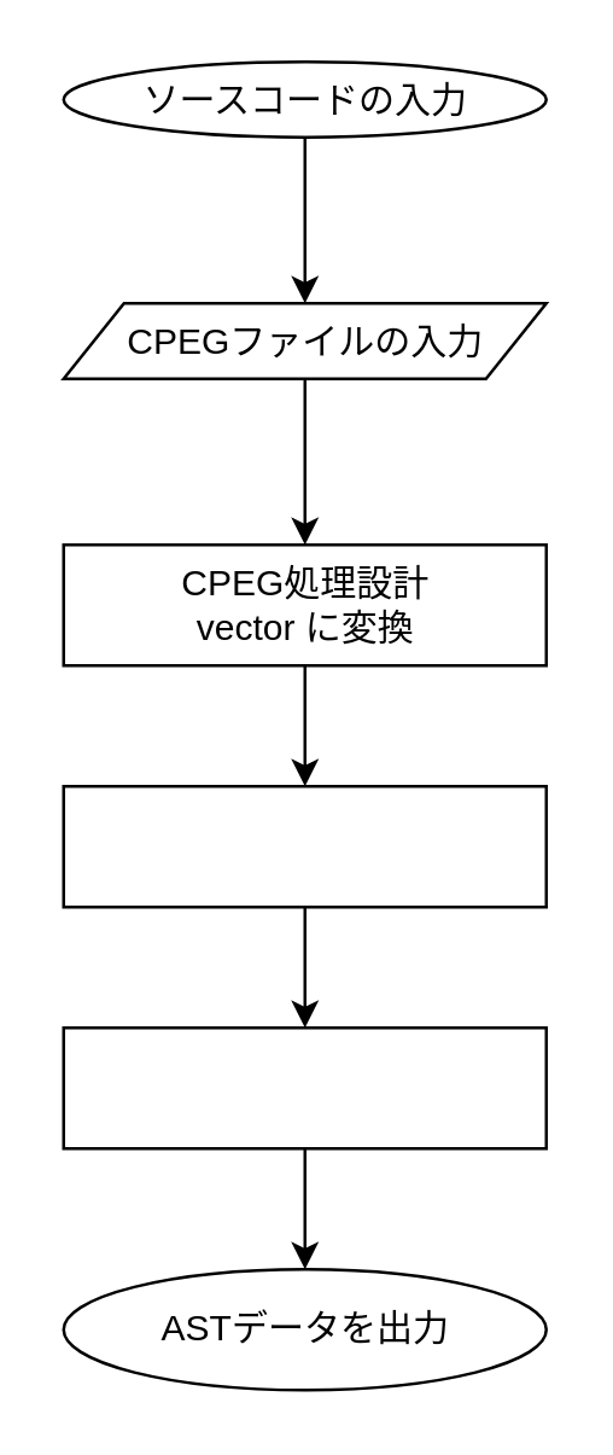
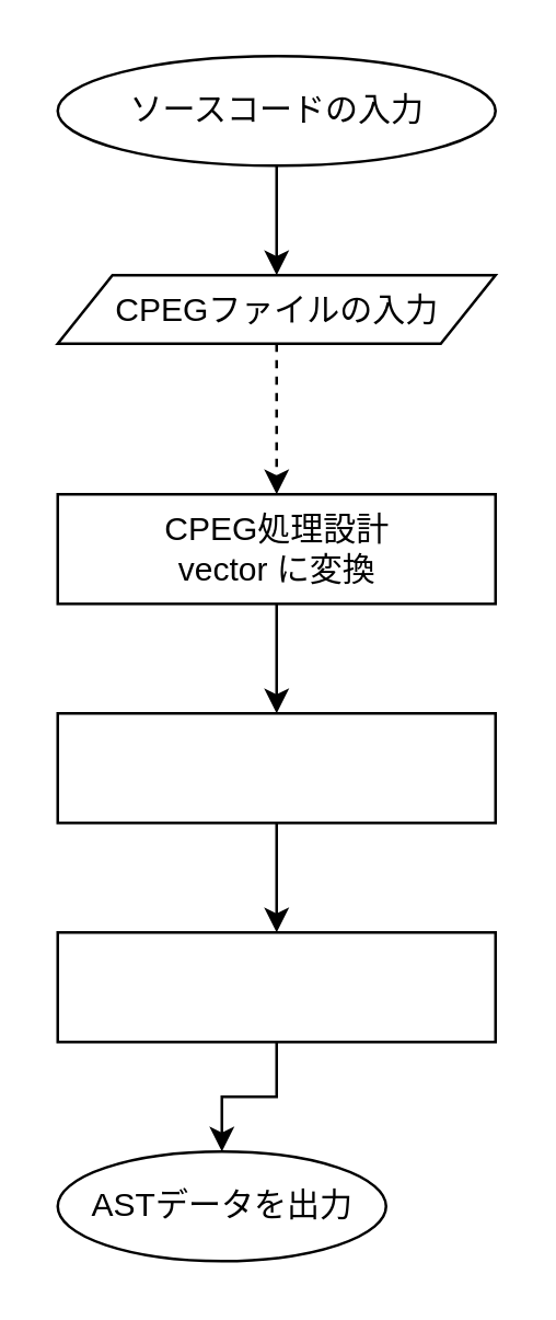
- <mxCell id="7" value="ソースコードの入力" style="ellipse;whiteSpace=wrap;html=1;" parent="1" vertex="1"><mxGeometry x="20.5" y="20" width="160" height="25" as="geometry" /></mxCell>
+ <mxCell id="7" value="ソースコードの入力" style="ellipse;whiteSpace=wrap;html=1;" parent="1" vertex="1"><mxGeometry x="20.5" y="20" width="160" height="40" as="geometry" /></mxCell>
- <mxCell id="8" style="edgeStyle=orthogonalEdgeStyle;rounded=0;orthogonalLoop=1;jettySize=auto;html=1;exitX=0.5;exitY=1;exitDx=0;exitDy=0;entryX=0.5;entryY=0;entryDx=0;entryDy=0;" parent="1" source="9" target="3" edge="1"><mxGeometry relative="1" as="geometry" /></mxCell>
+ <mxCell id="8" style="edgeStyle=orthogonalEdgeStyle;rounded=0;orthogonalLoop=1;jettySize=auto;html=1;exitX=0.5;exitY=1;exitDx=0;exitDy=0;entryX=0.5;entryY=0;entryDx=0;entryDy=0;dashed=1;" parent="1" source="9" target="3" edge="1"><mxGeometry relative="1" as="geometry" /></mxCell>
- <mxCell id="10" value="ASTデータを出力" style="ellipse;whiteSpace=wrap;html=1;" parent="1" vertex="1"><mxGeometry x="20.5" y="420" width="160" height="40" as="geometry" /></mxCell>
+ <mxCell id="10" value="ASTデータを出力" style="ellipse;whiteSpace=wrap;html=1;" parent="1" vertex="1"><mxGeometry x="20.5" y="420" width="120" height="40" as="geometry" /></mxCell>
